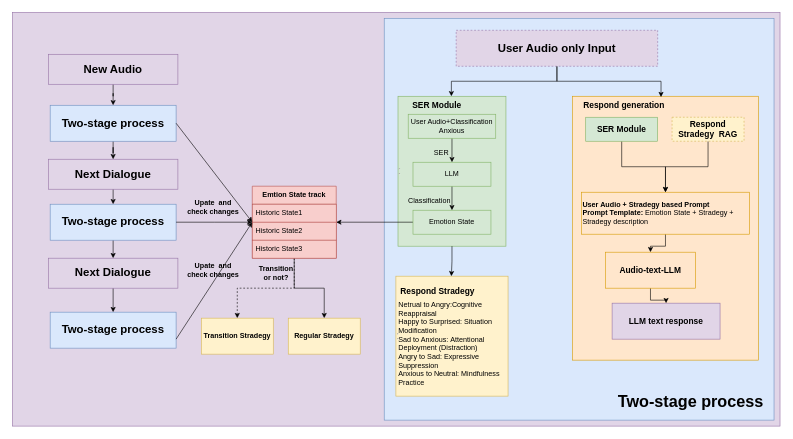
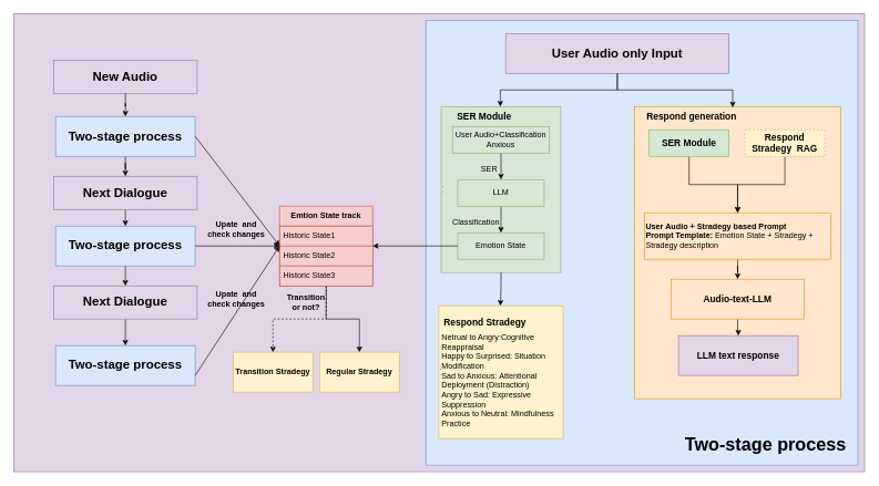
- <mxCell id="19" value="&lt;font style=&quot;font-size: 19px;&quot;&gt;&lt;b&gt;User Audio only Input&lt;/b&gt;&lt;/font&gt;" style="rounded=0;whiteSpace=wrap;html=1;fillColor=#e1d5e7;strokeColor=#9673a6;dashed=1;" vertex="1" parent="1"><mxGeometry x="760" y="50" width="336" height="60" as="geometry" /></mxCell>
+ <mxCell id="19" value="&lt;font style=&quot;font-size: 19px;&quot;&gt;&lt;b&gt;User Audio only Input&lt;/b&gt;&lt;/font&gt;" style="rounded=0;whiteSpace=wrap;html=1;fillColor=#e1d5e7;strokeColor=#9673a6;" vertex="1" parent="1"><mxGeometry x="760" y="50" width="336" height="60" as="geometry" /></mxCell>
- <mxCell id="37" value="&lt;b&gt;&lt;font style=&quot;font-size: 14px;&quot;&gt;Audio-text-LLM&lt;/font&gt;&lt;/b&gt;" style="rounded=0;whiteSpace=wrap;html=1;fillColor=#ffe6cc;strokeColor=#d79b00;" vertex="1" parent="1"><mxGeometry x="1009" y="420" width="150" height="60" as="geometry" /></mxCell>
+ <mxCell id="37" value="&lt;b&gt;&lt;font style=&quot;font-size: 14px;&quot;&gt;Audio-text-LLM&lt;/font&gt;&lt;/b&gt;" style="rounded=0;whiteSpace=wrap;html=1;fillColor=#ffe6cc;strokeColor=#d79b00;" vertex="1" parent="1"><mxGeometry x="1009" y="420" width="200" height="60" as="geometry" /></mxCell>
- <mxCell id="45" value="&lt;b&gt;Transition Stradegy&lt;/b&gt;" style="rounded=0;whiteSpace=wrap;html=1;fillColor=#fff2cc;strokeColor=#d6b656;" vertex="1" parent="1"><mxGeometry x="335" y="530" width="120" height="60" as="geometry" /></mxCell>
+ <mxCell id="45" value="&lt;b&gt;Transition Stradegy&lt;/b&gt;" style="rounded=0;whiteSpace=wrap;html=1;fillColor=#fff2cc;strokeColor=#d6b656;" vertex="1" parent="1"><mxGeometry x="350" y="530" width="120" height="60" as="geometry" /></mxCell>
